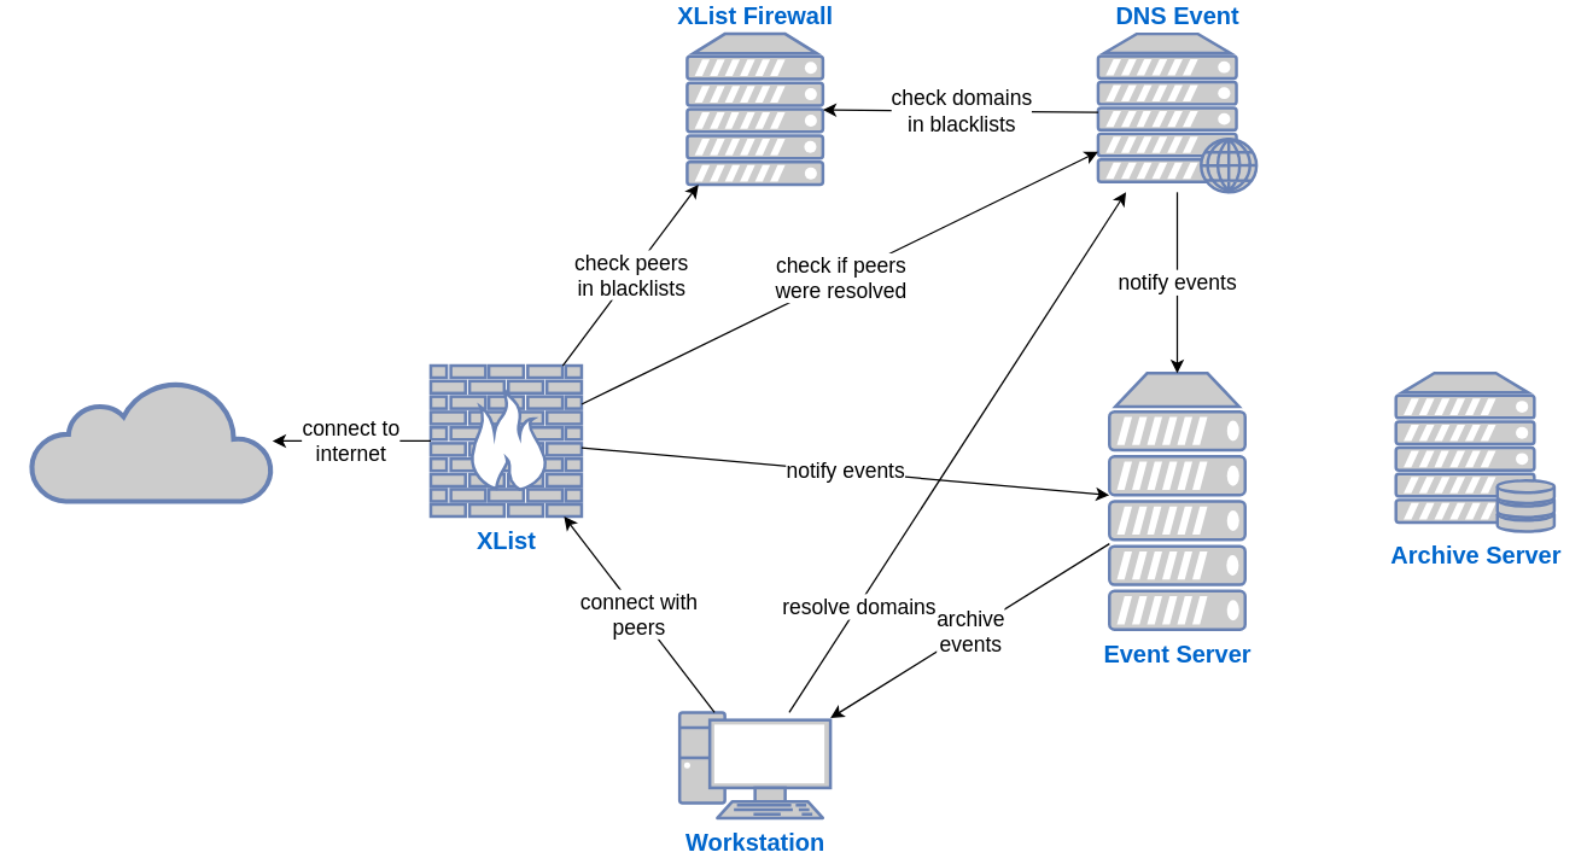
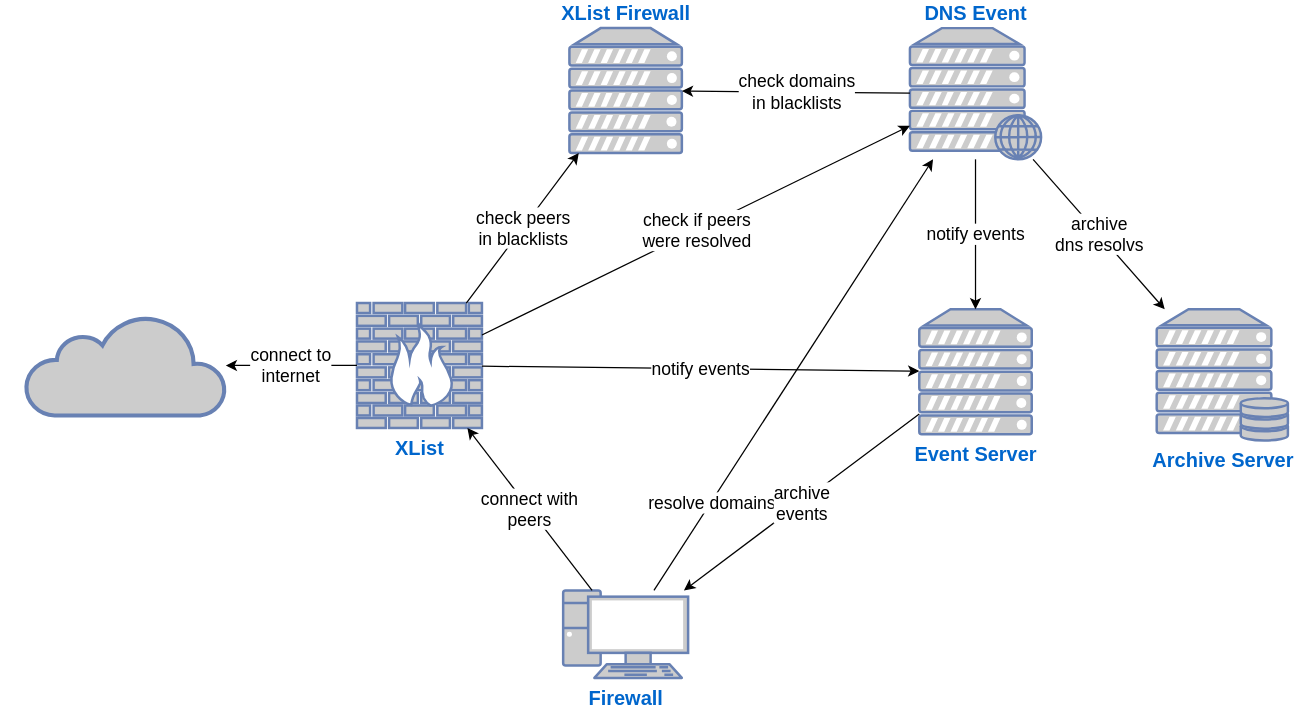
+ <mxCell id="17" value="archive&lt;br style=&quot;font-size: 14px;&quot;&gt;dns resolvs" style="endArrow=classic;html=1;fontSize=14;" parent="1" source="5" target="2" edge="1"><mxGeometry width="50" height="50" relative="1" as="geometry"><mxPoint x="545" y="360" as="sourcePoint" /><mxPoint x="595" y="310" as="targetPoint" /></mxGeometry></mxCell>
- <mxCell id="4" value="Event Server" style="fontColor=#0066CC;verticalAlign=top;verticalLabelPosition=bottom;labelPosition=center;align=center;html=1;outlineConnect=0;fillColor=#CCCCCC;strokeColor=#6881B3;gradientColor=none;gradientDirection=north;strokeWidth=2;shape=mxgraph.networks.server;fontStyle=1;fontSize=16;" parent="1" vertex="1"><mxGeometry x="735" y="245" width="90" height="170" as="geometry" /></mxCell>
+ <mxCell id="4" value="Event Server" style="fontColor=#0066CC;verticalAlign=top;verticalLabelPosition=bottom;labelPosition=center;align=center;html=1;outlineConnect=0;fillColor=#CCCCCC;strokeColor=#6881B3;gradientColor=none;gradientDirection=north;strokeWidth=2;shape=mxgraph.networks.server;fontStyle=1;fontSize=16;" parent="1" vertex="1"><mxGeometry x="735" y="245" width="90" height="100" as="geometry" /></mxCell>
- <mxCell id="8" value="Workstation" style="fontColor=#0066CC;verticalAlign=top;verticalLabelPosition=bottom;labelPosition=center;align=center;html=1;outlineConnect=0;fillColor=#CCCCCC;strokeColor=#6881B3;gradientColor=none;gradientDirection=north;strokeWidth=2;shape=mxgraph.networks.pc;fontStyle=1;fontSize=16;" parent="1" vertex="1"><mxGeometry x="450" y="470" width="100" height="70" as="geometry" /></mxCell>
+ <mxCell id="8" value="Firewall" style="fontColor=#0066CC;verticalAlign=top;verticalLabelPosition=bottom;labelPosition=center;align=center;html=1;outlineConnect=0;fillColor=#CCCCCC;strokeColor=#6881B3;gradientColor=none;gradientDirection=north;strokeWidth=2;shape=mxgraph.networks.pc;fontStyle=1;fontSize=16;" parent="1" vertex="1"><mxGeometry x="450" y="470" width="100" height="70" as="geometry" /></mxCell>
